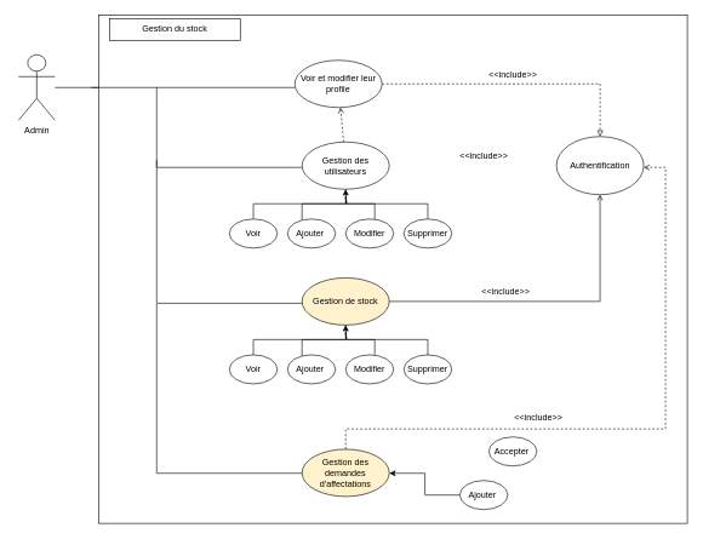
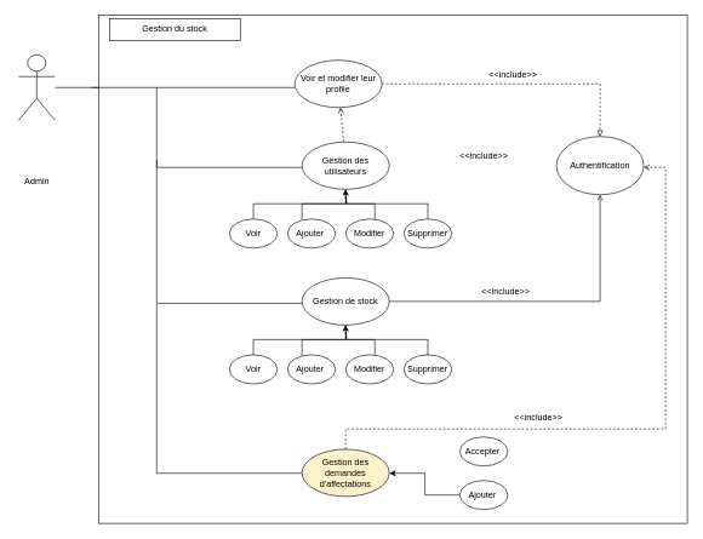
- <mxCell id="4" value="Admin" style="text;html=1;align=center;verticalAlign=middle;resizable=0;points=[];autosize=1;strokeColor=none;fillColor=none;" parent="1" vertex="1"><mxGeometry x="20" y="165" width="60" height="30" as="geometry" /></mxCell>
+ <mxCell id="4" value="Admin" style="text;html=1;align=center;verticalAlign=middle;resizable=0;points=[];autosize=1;strokeColor=none;fillColor=none;" parent="1" vertex="1"><mxGeometry x="20" y="235" width="60" height="30" as="geometry" /></mxCell>
- <mxCell id="25" value="Gestion de stock" style="ellipse;whiteSpace=wrap;html=1;fillColor=#fff2cc;" parent="1" vertex="1"><mxGeometry x="415" y="382" width="120" height="65" as="geometry" /></mxCell>
+ <mxCell id="25" value="Gestion de stock" style="ellipse;whiteSpace=wrap;html=1;" parent="1" vertex="1"><mxGeometry x="415" y="382" width="120" height="65" as="geometry" /></mxCell>
- <mxCell id="41" value="Accepter&amp;nbsp;" style="ellipse;whiteSpace=wrap;html=1;" parent="1" vertex="1"><mxGeometry x="672" y="601" width="66" height="40" as="geometry" /></mxCell>
+ <mxCell id="41" value="Accepter&amp;nbsp;" style="ellipse;whiteSpace=wrap;html=1;" parent="1" vertex="1"><mxGeometry x="632" y="601" width="66" height="40" as="geometry" /></mxCell>
